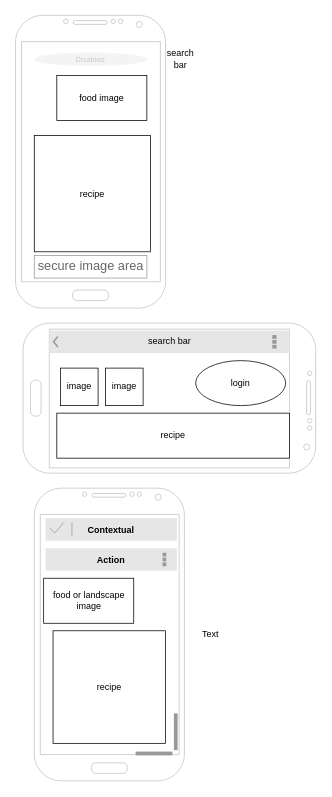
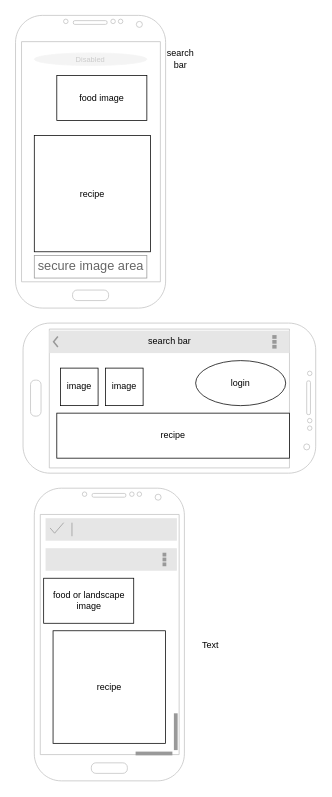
- <mxCell id="16" value="Contextual" style="shape=transparent;fontStyle=1;" parent="15" vertex="1"><mxGeometry width="175" height="30" as="geometry" /></mxCell>
- <mxCell id="17" value="Action" style="shape=transparent;fontStyle=1;" parent="15" vertex="1"><mxGeometry y="40" width="175" height="30" as="geometry" /></mxCell>
- <mxCell id="21" value="Text" style="text;html=1;strokeColor=none;fillColor=none;align=center;verticalAlign=middle;whiteSpace=wrap;rounded=0;" parent="1" vertex="1"><mxGeometry x="260" y="835" width="40" height="20" as="geometry" /></mxCell>
+ <mxCell id="21" value="Text" style="text;html=1;strokeColor=none;fillColor=none;align=center;verticalAlign=middle;whiteSpace=wrap;rounded=0;" parent="1" vertex="1"><mxGeometry x="260" y="850" width="40" height="20" as="geometry" /></mxCell>
